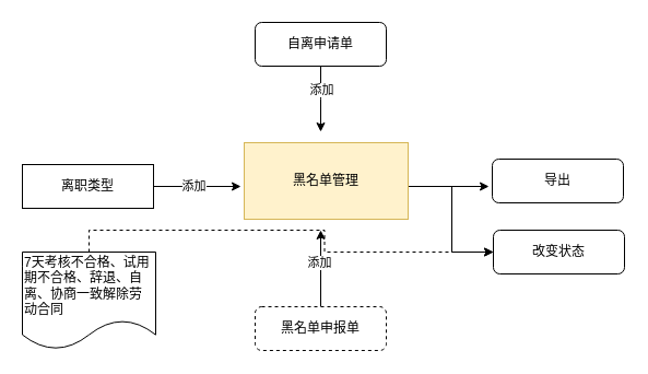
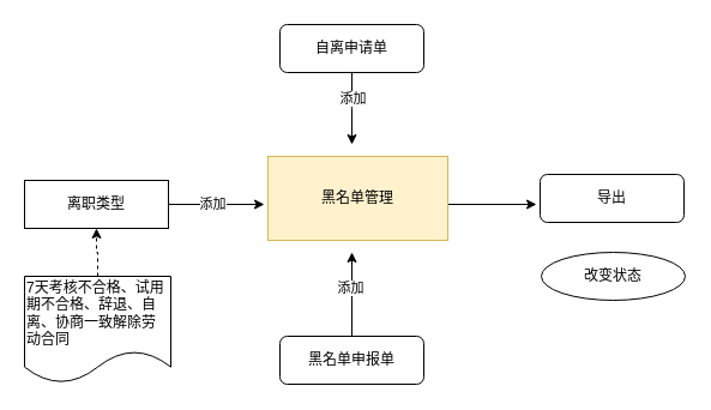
- <mxCell id="6" style="edgeStyle=orthogonalEdgeStyle;rounded=0;orthogonalLoop=1;jettySize=auto;html=1;exitX=1;exitY=0.5;exitDx=0;exitDy=0;entryX=0;entryY=0.5;entryDx=0;entryDy=0;" parent="1" source="7" target="9" edge="1"><mxGeometry relative="1" as="geometry"><Array as="points"><mxPoint x="373" y="170" /><mxPoint x="413" y="170" /><mxPoint x="413" y="230" /><mxPoint x="447" y="230" /></Array></mxGeometry></mxCell>
- <mxCell id="16" style="edgeStyle=orthogonalEdgeStyle;rounded=0;orthogonalLoop=1;jettySize=auto;html=1;exitX=0.5;exitY=0;exitDx=0;exitDy=0;dashed=1;" edge="1" parent="1" source="17" target="9"><mxGeometry relative="1" as="geometry" /></mxCell>
+ <mxCell id="16" style="edgeStyle=orthogonalEdgeStyle;rounded=0;orthogonalLoop=1;jettySize=auto;html=1;exitX=0.5;exitY=0;exitDx=0;exitDy=0;entryX=0.5;entryY=1;entryDx=0;entryDy=0;dashed=1;" edge="1" parent="1" source="17" target="12"><mxGeometry relative="1" as="geometry" /></mxCell>
- <mxCell id="9" value="改变状态" style="rounded=1;whiteSpace=wrap;html=1;fontSize=12;glass=0;strokeWidth=1;shadow=0;" parent="1" vertex="1"><mxGeometry x="451" y="210" width="120" height="40" as="geometry" /></mxCell>
+ <mxCell id="9" value="改变状态" style="ellipse;whiteSpace=wrap;html=1;fontSize=12;glass=0;strokeWidth=1;shadow=0;" parent="1" vertex="1"><mxGeometry x="451" y="210" width="120" height="40" as="geometry" /></mxCell>
- <mxCell id="15" value="黑名单申报单" style="rounded=1;whiteSpace=wrap;html=1;fontSize=12;glass=0;strokeWidth=1;shadow=0;dashed=1;" vertex="1" parent="1"><mxGeometry x="233" y="280" width="120" height="40" as="geometry" /></mxCell>
+ <mxCell id="15" value="黑名单申报单" style="rounded=1;whiteSpace=wrap;html=1;fontSize=12;glass=0;strokeWidth=1;shadow=0;" vertex="1" parent="1"><mxGeometry x="233" y="280" width="120" height="40" as="geometry" /></mxCell>
